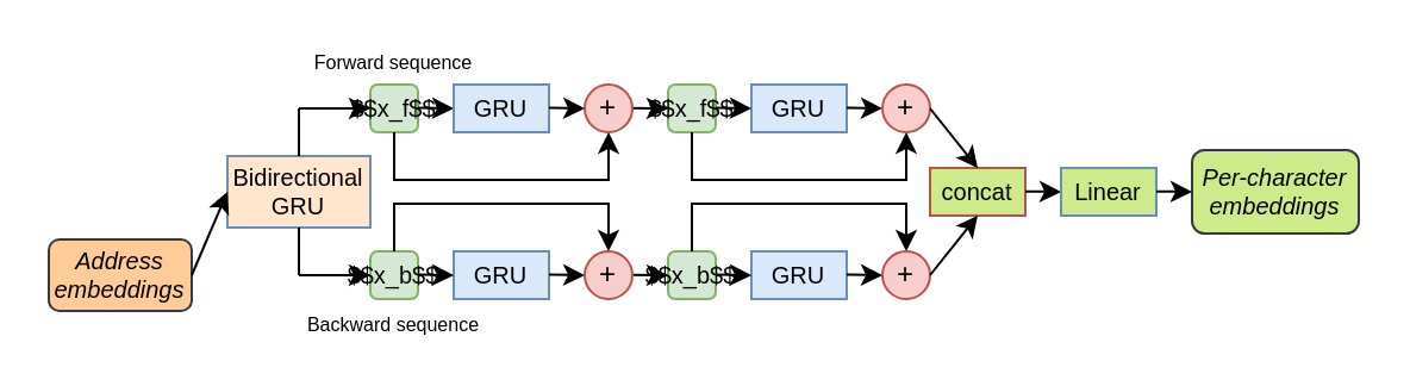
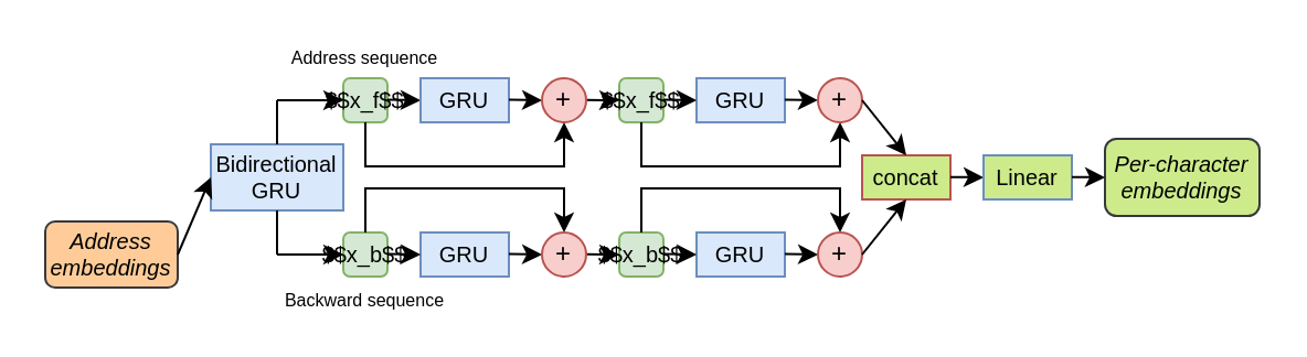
- <mxCell id="42" value="&lt;font style=&quot;font-size: 8px;&quot;&gt;Forward sequence&lt;br&gt;&lt;/font&gt;" style="text;html=1;strokeColor=none;fillColor=none;align=center;verticalAlign=middle;whiteSpace=wrap;rounded=0;" vertex="1" parent="1"><mxGeometry x="125" y="20" width="80" height="10" as="geometry" /></mxCell>
+ <mxCell id="42" value="&lt;font style=&quot;font-size: 8px;&quot;&gt;Address sequence&lt;br&gt;&lt;/font&gt;" style="text;html=1;strokeColor=none;fillColor=none;align=center;verticalAlign=middle;whiteSpace=wrap;rounded=0;" vertex="1" parent="1"><mxGeometry x="125" y="20" width="80" height="10" as="geometry" /></mxCell>
- <mxCell id="3" value="&lt;font style=&quot;font-size: 10px;&quot;&gt;Bidirectional GRU&lt;/font&gt;" style="rounded=0;whiteSpace=wrap;html=1;fontSize=10;fillColor=#ffe6cc;strokeColor=#6c8ebf;" vertex="1" parent="1"><mxGeometry x="95" y="65" width="60" height="30" as="geometry" /></mxCell>
+ <mxCell id="3" value="&lt;font style=&quot;font-size: 10px;&quot;&gt;Bidirectional GRU&lt;/font&gt;" style="rounded=0;whiteSpace=wrap;html=1;fontSize=10;fillColor=#dae8fc;strokeColor=#6c8ebf;" vertex="1" parent="1"><mxGeometry x="95" y="65" width="60" height="30" as="geometry" /></mxCell>
